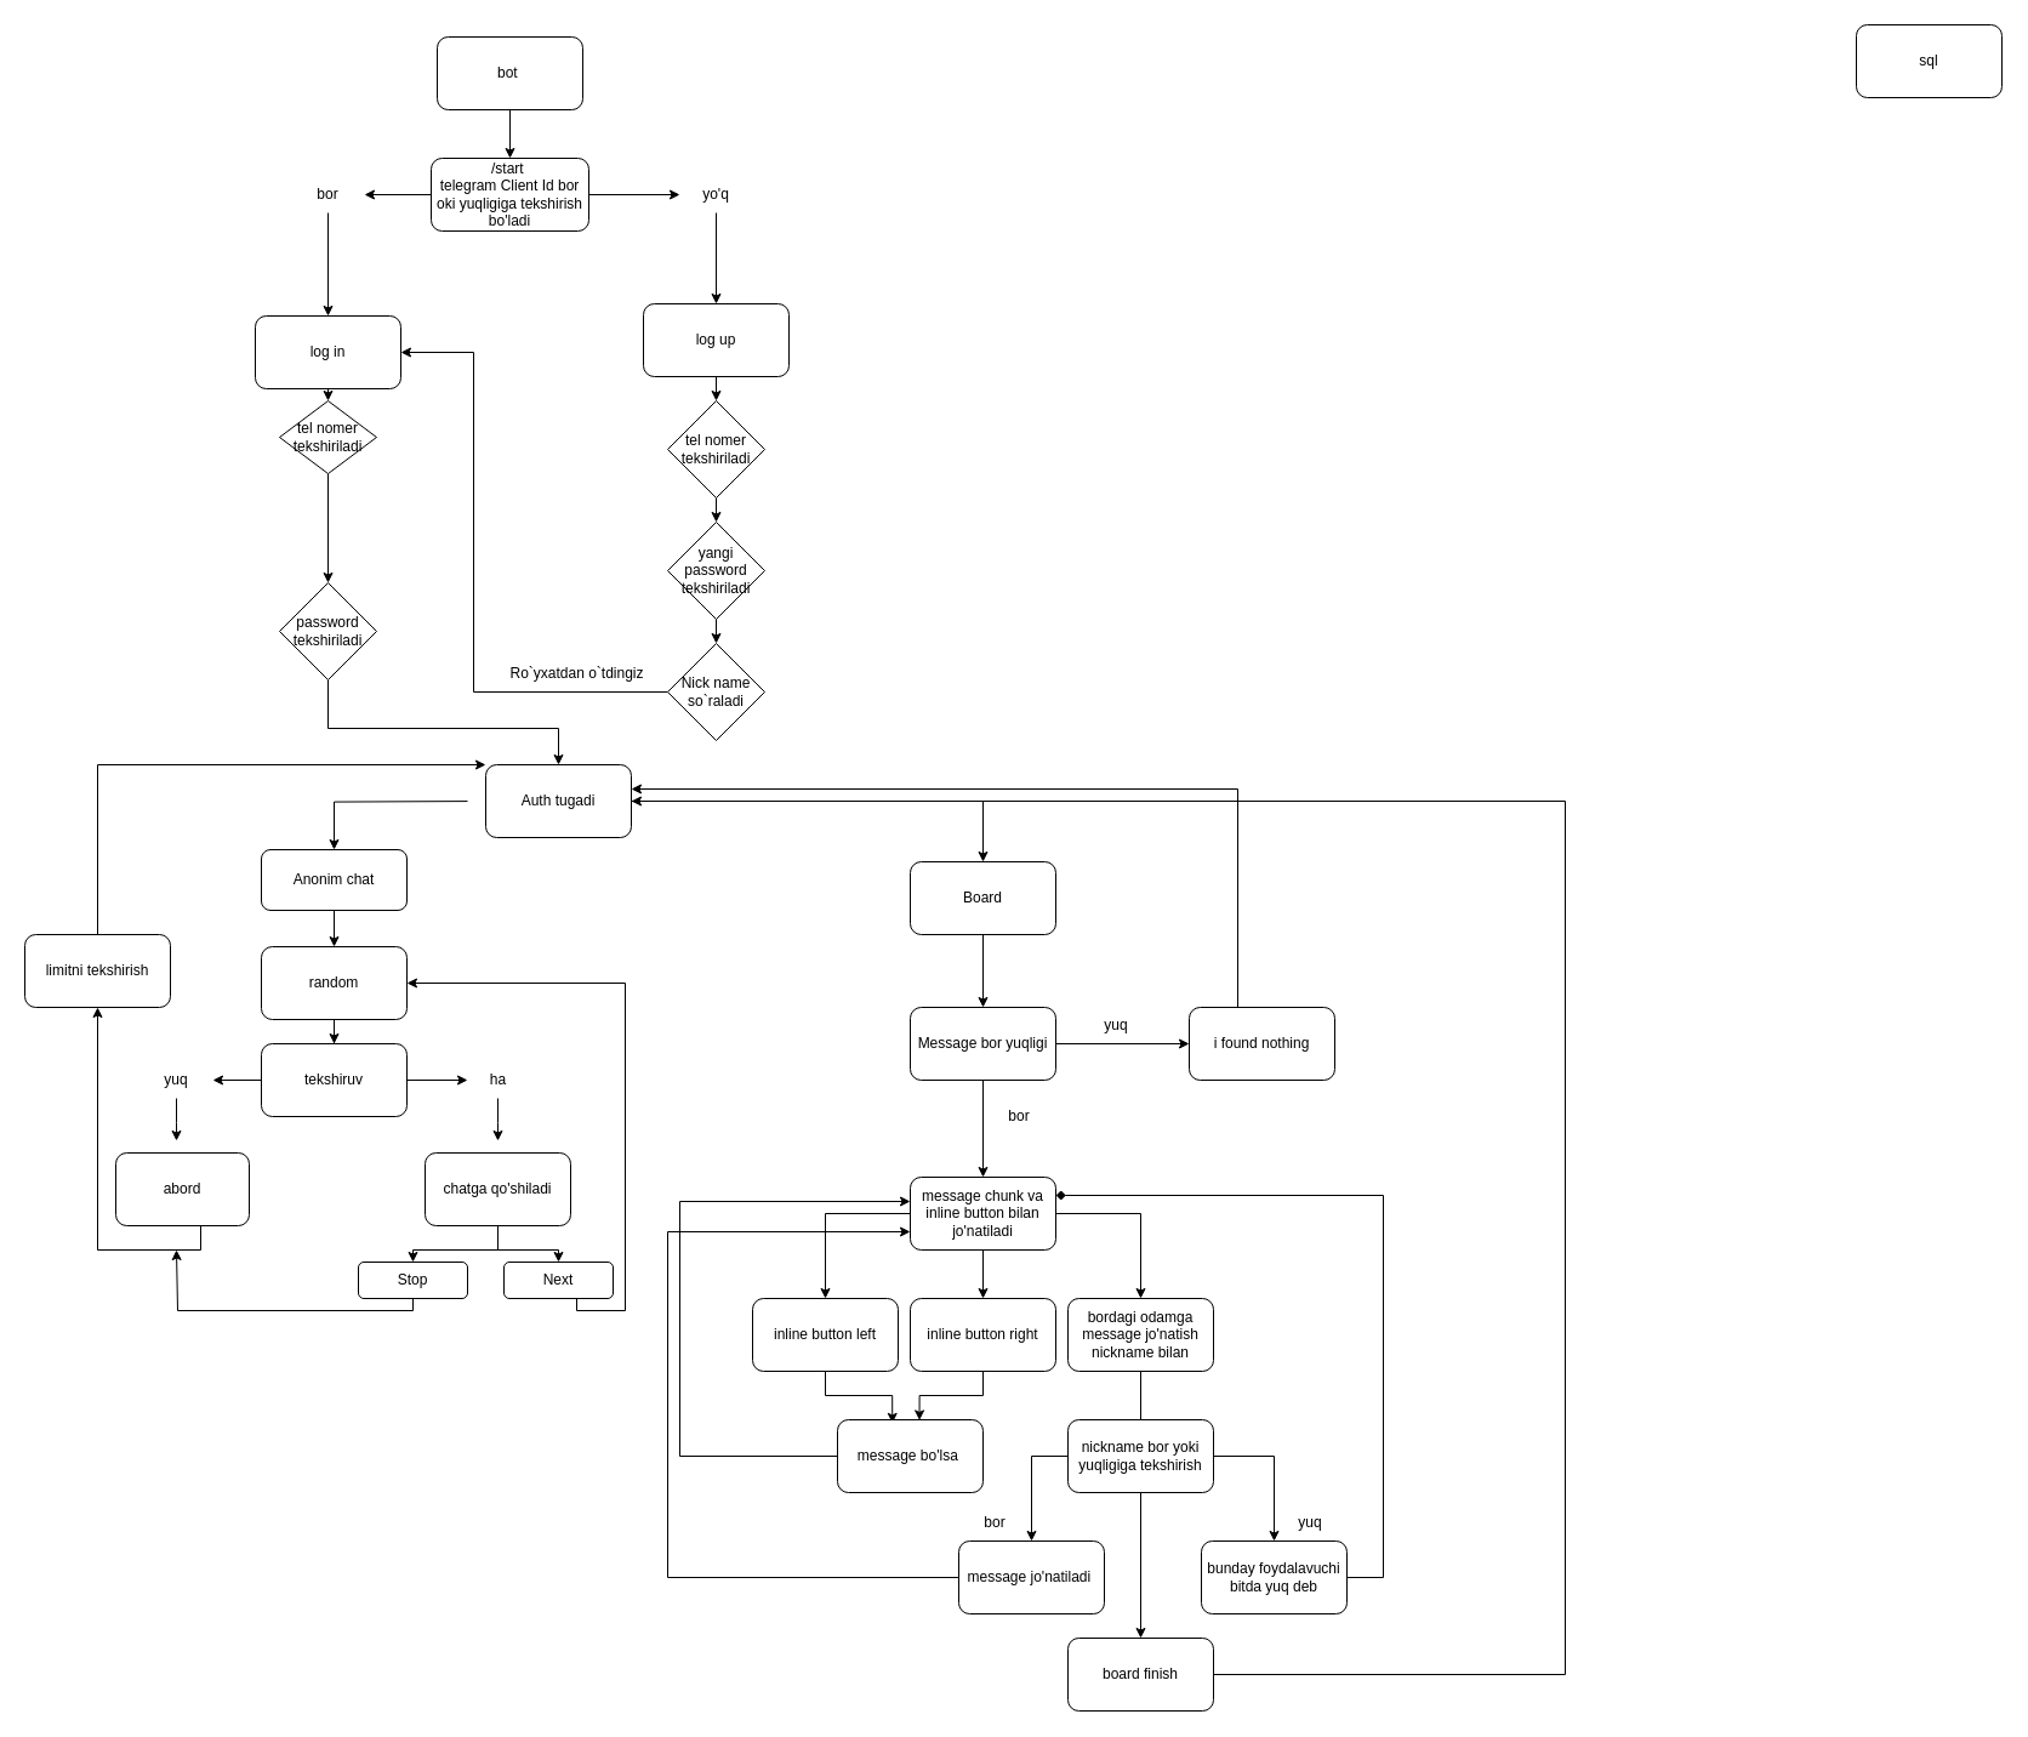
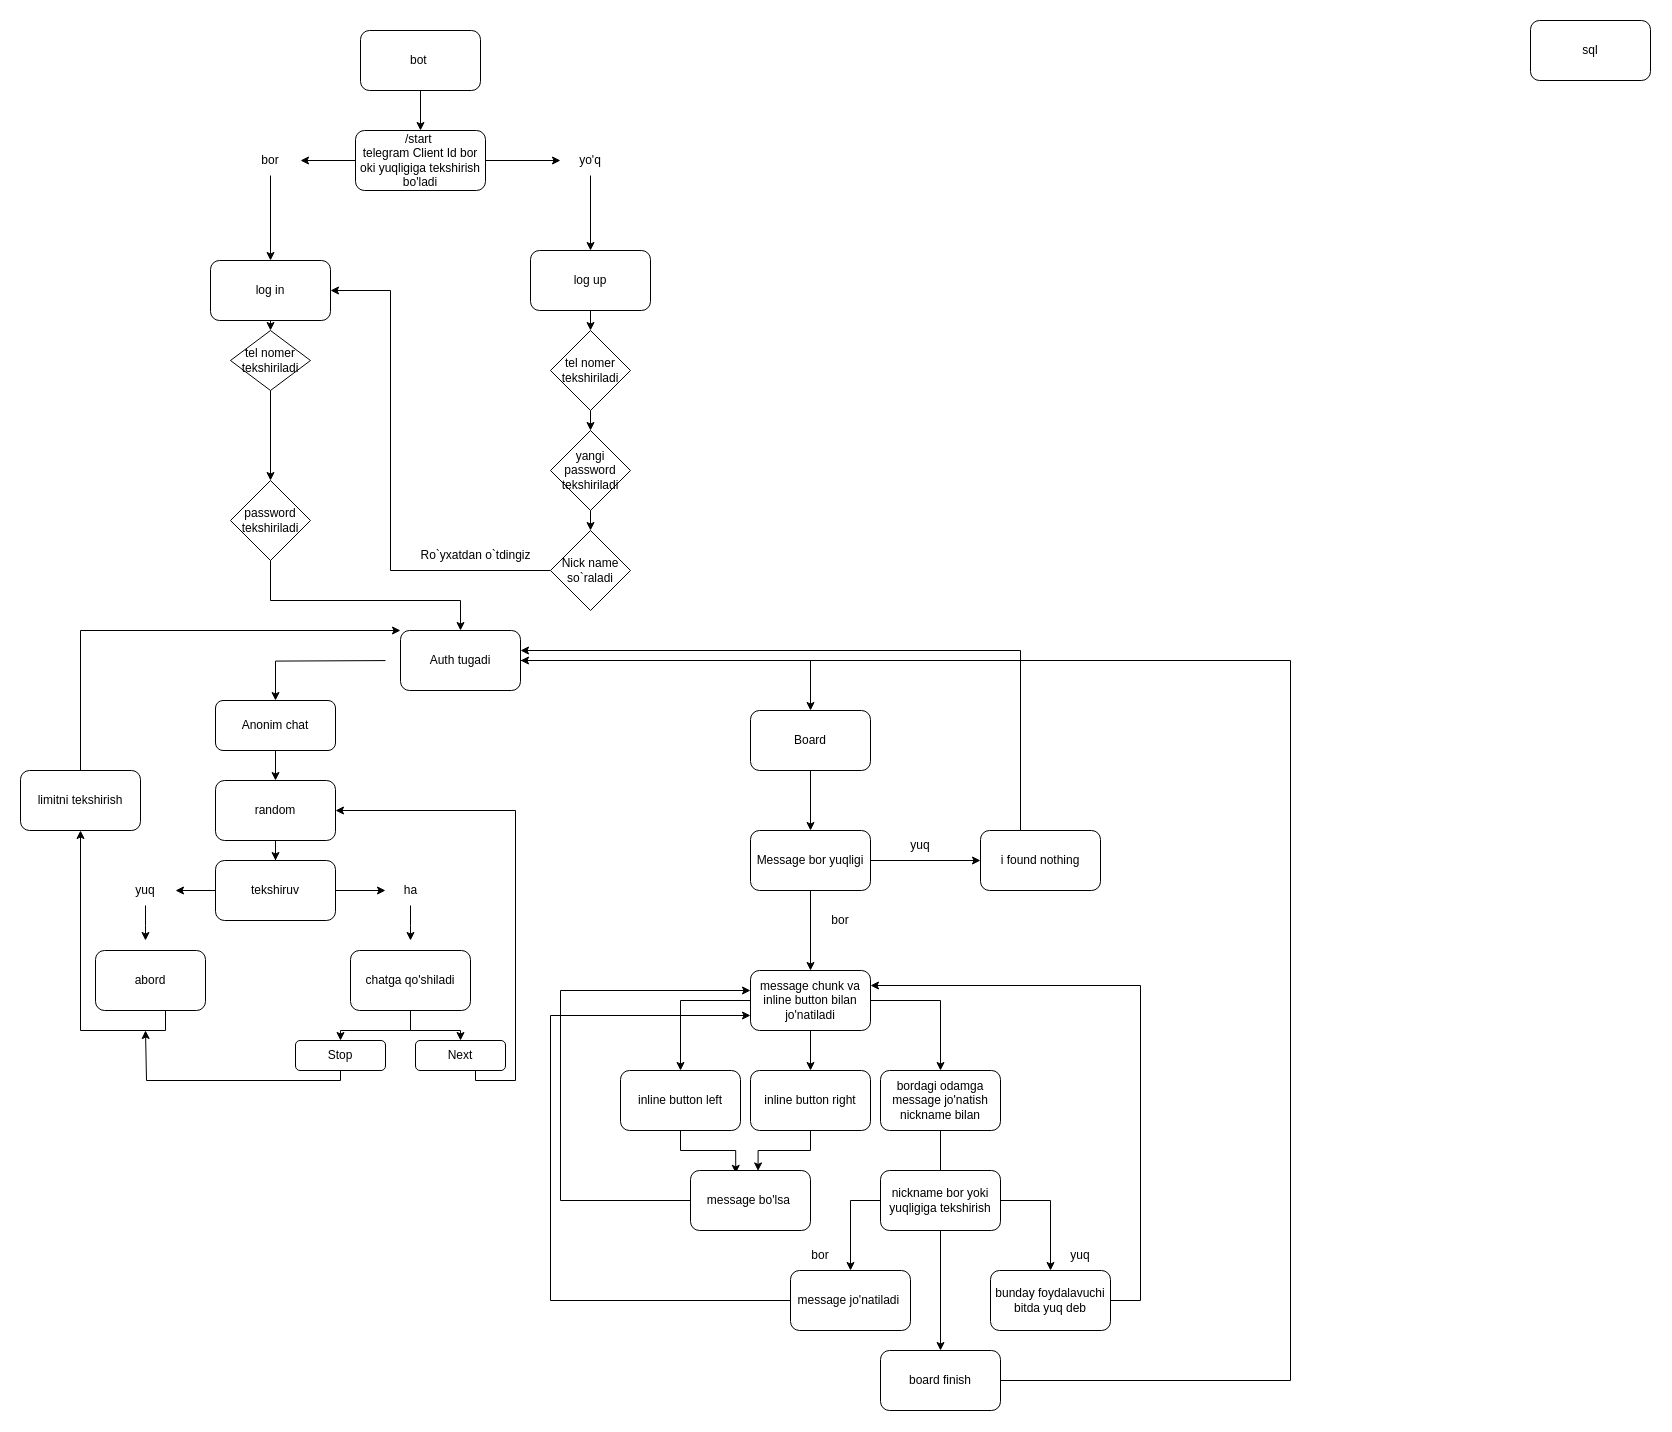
- <mxCell id="76" style="edgeStyle=orthogonalEdgeStyle;rounded=0;orthogonalLoop=1;jettySize=auto;html=1;entryX=1;entryY=0.25;entryDx=0;entryDy=0;endArrow=diamond;" edge="1" parent="1" source="77" target="60"><mxGeometry relative="1" as="geometry"><Array as="points"><mxPoint x="1140" y="1300" /><mxPoint x="1140" y="985" /></Array></mxGeometry></mxCell>
+ <mxCell id="76" style="edgeStyle=orthogonalEdgeStyle;rounded=0;orthogonalLoop=1;jettySize=auto;html=1;entryX=1;entryY=0.25;entryDx=0;entryDy=0;" edge="1" parent="1" source="77" target="60"><mxGeometry relative="1" as="geometry"><Array as="points"><mxPoint x="1140" y="1300" /><mxPoint x="1140" y="985" /></Array></mxGeometry></mxCell>
